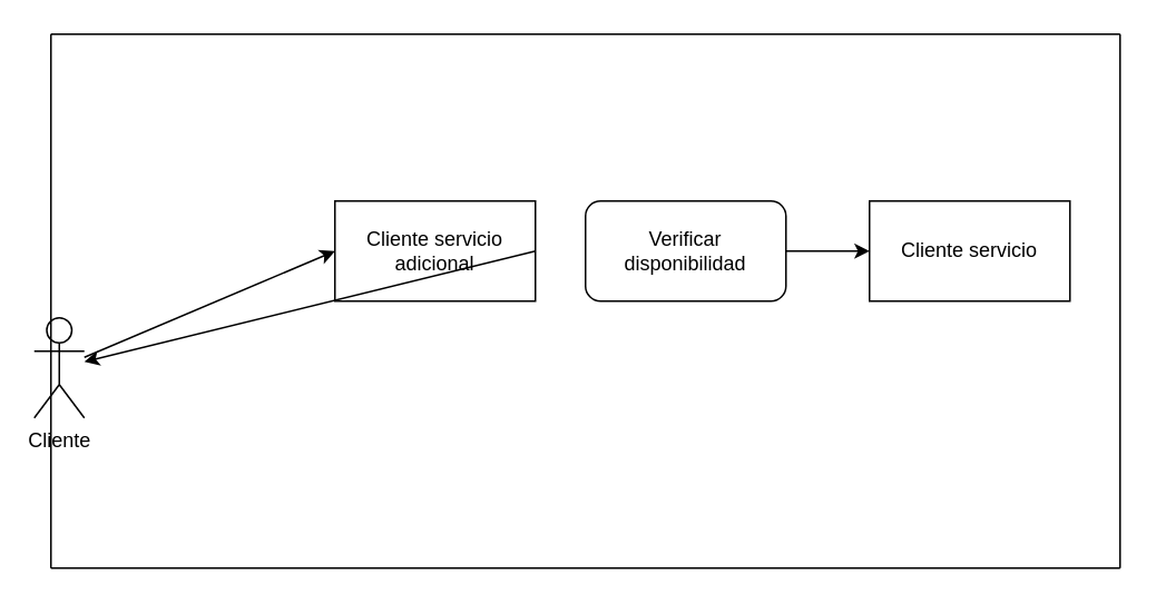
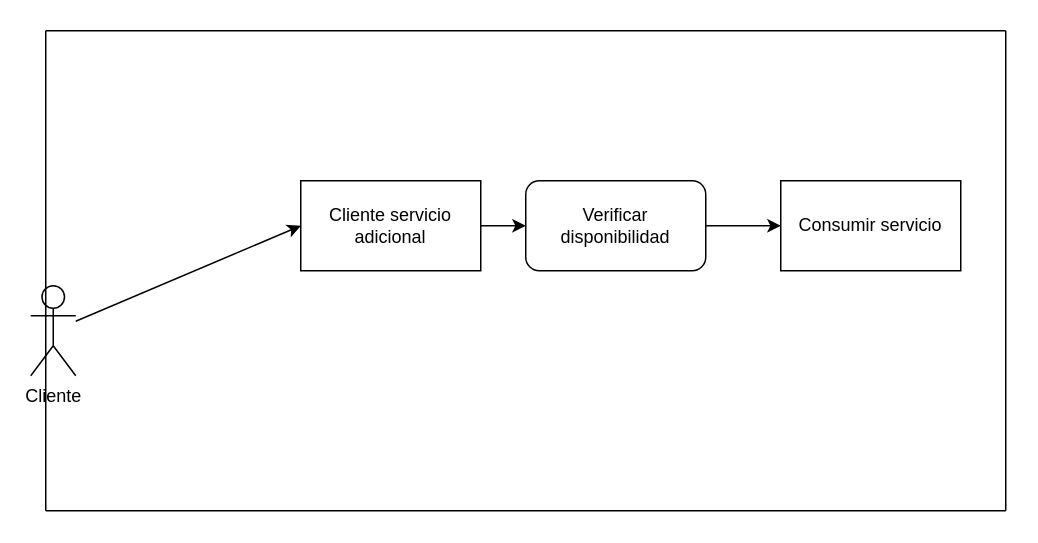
- <mxCell id="12" value="Cliente servicio" style="rounded=0;whiteSpace=wrap;html=1;" vertex="1" parent="1"><mxGeometry x="520" y="120" width="120" height="60" as="geometry" /></mxCell>
+ <mxCell id="12" value="Consumir servicio" style="rounded=0;whiteSpace=wrap;html=1;" vertex="1" parent="1"><mxGeometry x="520" y="120" width="120" height="60" as="geometry" /></mxCell>
- <mxCell id="9" value="" style="endArrow=classic;html=1;exitX=1;exitY=0.5;exitDx=0;exitDy=0;" edge="1" parent="1" source="8" target="2"><mxGeometry width="50" height="50" relative="1" as="geometry"><mxPoint x="390" y="260" as="sourcePoint" /><mxPoint x="410" y="150" as="targetPoint" /></mxGeometry></mxCell>
+ <mxCell id="9" value="" style="endArrow=classic;html=1;exitX=1;exitY=0.5;exitDx=0;exitDy=0;" edge="1" parent="1" source="8" target="10"><mxGeometry width="50" height="50" relative="1" as="geometry"><mxPoint x="390" y="260" as="sourcePoint" /><mxPoint x="410" y="150" as="targetPoint" /></mxGeometry></mxCell>
